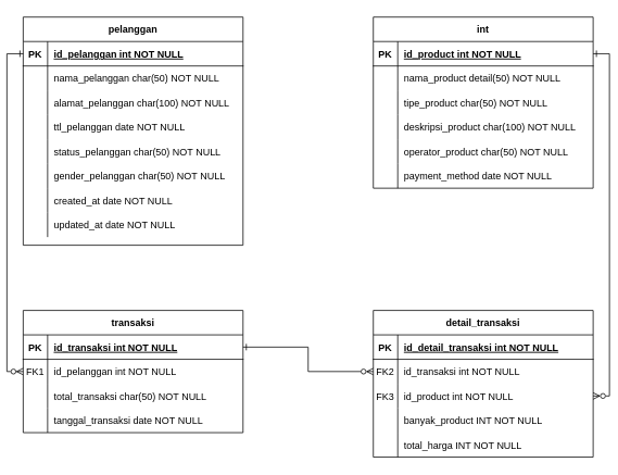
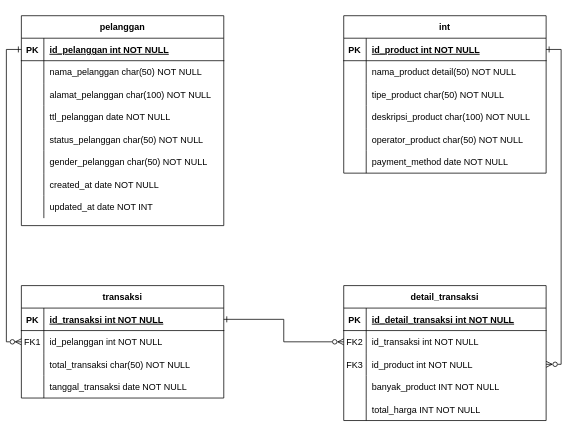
- <mxCell id="26" value="updated_at date NOT NULL" style="shape=partialRectangle;overflow=hidden;connectable=0;fillColor=none;top=0;left=0;bottom=0;right=0;align=left;spacingLeft=6;" vertex="1" parent="24"><mxGeometry x="30" width="240" height="30" as="geometry"><mxRectangle width="240" height="30" as="alternateBounds" /></mxGeometry></mxCell>
+ <mxCell id="26" value="updated_at date NOT INT" style="shape=partialRectangle;overflow=hidden;connectable=0;fillColor=none;top=0;left=0;bottom=0;right=0;align=left;spacingLeft=6;" vertex="1" parent="24"><mxGeometry x="30" width="240" height="30" as="geometry"><mxRectangle width="240" height="30" as="alternateBounds" /></mxGeometry></mxCell>
